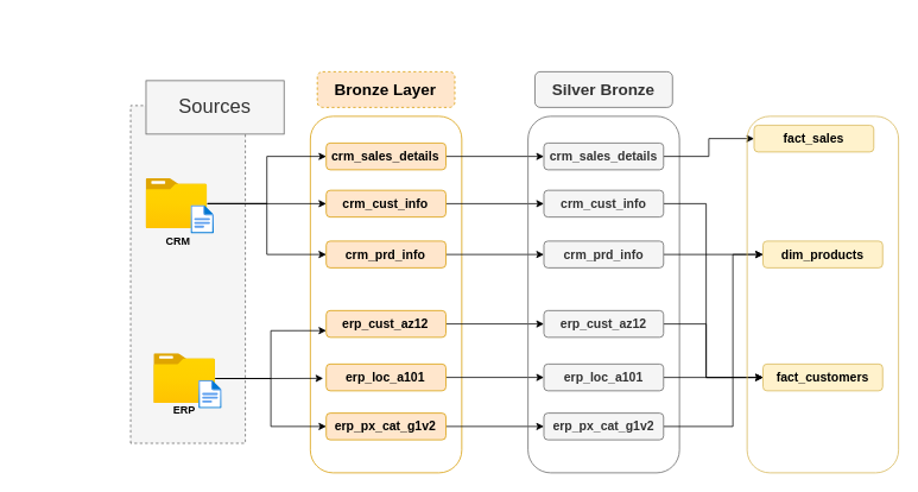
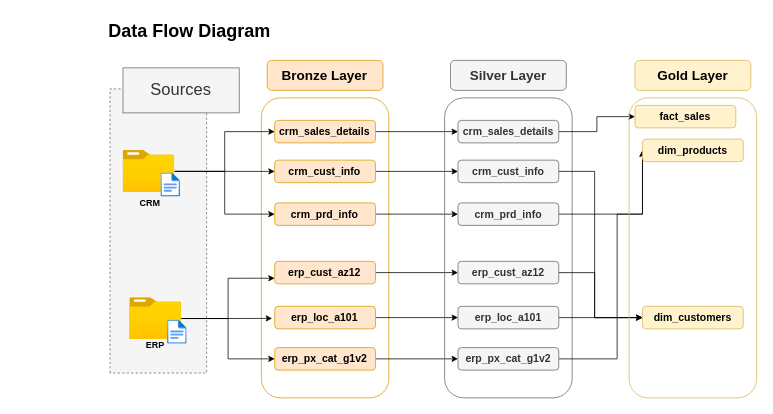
+ <mxCell id="52" value="&lt;h1 style=&quot;margin-top: 0px;&quot;&gt;Data Flow Diagram&lt;/h1&gt;" style="text;html=1;whiteSpace=wrap;overflow=hidden;rounded=0;" vertex="1" parent="1"><mxGeometry x="142" y="20" width="230" height="50" as="geometry" /></mxCell>
- <mxCell id="4" value="&lt;font style=&quot;font-size: 18px;&quot;&gt;Bronze Layer&lt;/font&gt;" style="rounded=1;whiteSpace=wrap;html=1;fillColor=#ffe6cc;strokeColor=#d79b00;fontStyle=1;dashed=1;" parent="1" vertex="1"><mxGeometry x="355.41" y="80" width="154.44" height="40" as="geometry" /></mxCell>
+ <mxCell id="4" value="&lt;font style=&quot;font-size: 18px;&quot;&gt;Bronze Layer&lt;/font&gt;" style="rounded=1;whiteSpace=wrap;html=1;fillColor=#ffe6cc;strokeColor=#d79b00;fontStyle=1" parent="1" vertex="1"><mxGeometry x="355.41" y="80" width="154.44" height="40" as="geometry" /></mxCell>
- <mxCell id="33" value="&lt;font style=&quot;font-size: 18px;&quot;&gt;Silver Bronze&lt;/font&gt;" style="rounded=1;whiteSpace=wrap;html=1;fillColor=#f5f5f5;strokeColor=#666666;fontStyle=1;fontColor=#333333;" parent="1" vertex="1"><mxGeometry x="599.78" y="80" width="154.44" height="40" as="geometry" /></mxCell>
+ <mxCell id="33" value="&lt;font style=&quot;font-size: 18px;&quot;&gt;Silver Layer&lt;/font&gt;" style="rounded=1;whiteSpace=wrap;html=1;fillColor=#f5f5f5;strokeColor=#666666;fontStyle=1;fontColor=#333333;" parent="1" vertex="1"><mxGeometry x="599.78" y="80" width="154.44" height="40" as="geometry" /></mxCell>
+ <mxCell id="47" value="&lt;font style=&quot;font-size: 18px;&quot;&gt;Gold Layer&lt;/font&gt;" style="rounded=1;whiteSpace=wrap;html=1;fillColor=#fff2cc;strokeColor=#d6b656;fontStyle=1" parent="1" vertex="1"><mxGeometry x="845.78" y="80" width="154.44" height="40" as="geometry" /></mxCell>
- <mxCell id="50" value="&lt;font style=&quot;font-size: 14px;&quot;&gt;dim_products&lt;/font&gt;" style="rounded=1;whiteSpace=wrap;html=1;fillColor=#fff2cc;strokeColor=#d6b656;fontStyle=1" parent="1" vertex="1"><mxGeometry x="855.82" y="270" width="134.37" height="30" as="geometry" /></mxCell>
+ <mxCell id="50" value="&lt;font style=&quot;font-size: 14px;&quot;&gt;dim_products&lt;/font&gt;" style="rounded=1;whiteSpace=wrap;html=1;fillColor=#fff2cc;strokeColor=#d6b656;fontStyle=1" parent="1" vertex="1"><mxGeometry x="855.82" y="185" width="134.37" height="30" as="geometry" /></mxCell>
- <mxCell id="49" value="&lt;font style=&quot;font-size: 14px;&quot;&gt;fact_customers&lt;/font&gt;" style="rounded=1;whiteSpace=wrap;html=1;fillColor=#fff2cc;strokeColor=#d6b656;fontStyle=1" parent="1" vertex="1"><mxGeometry x="855.82" y="407.96" width="134.37" height="30" as="geometry" /></mxCell>
+ <mxCell id="49" value="&lt;font style=&quot;font-size: 14px;&quot;&gt;dim_customers&lt;/font&gt;" style="rounded=1;whiteSpace=wrap;html=1;fillColor=#fff2cc;strokeColor=#d6b656;fontStyle=1" parent="1" vertex="1"><mxGeometry x="855.82" y="407.96" width="134.37" height="30" as="geometry" /></mxCell>
